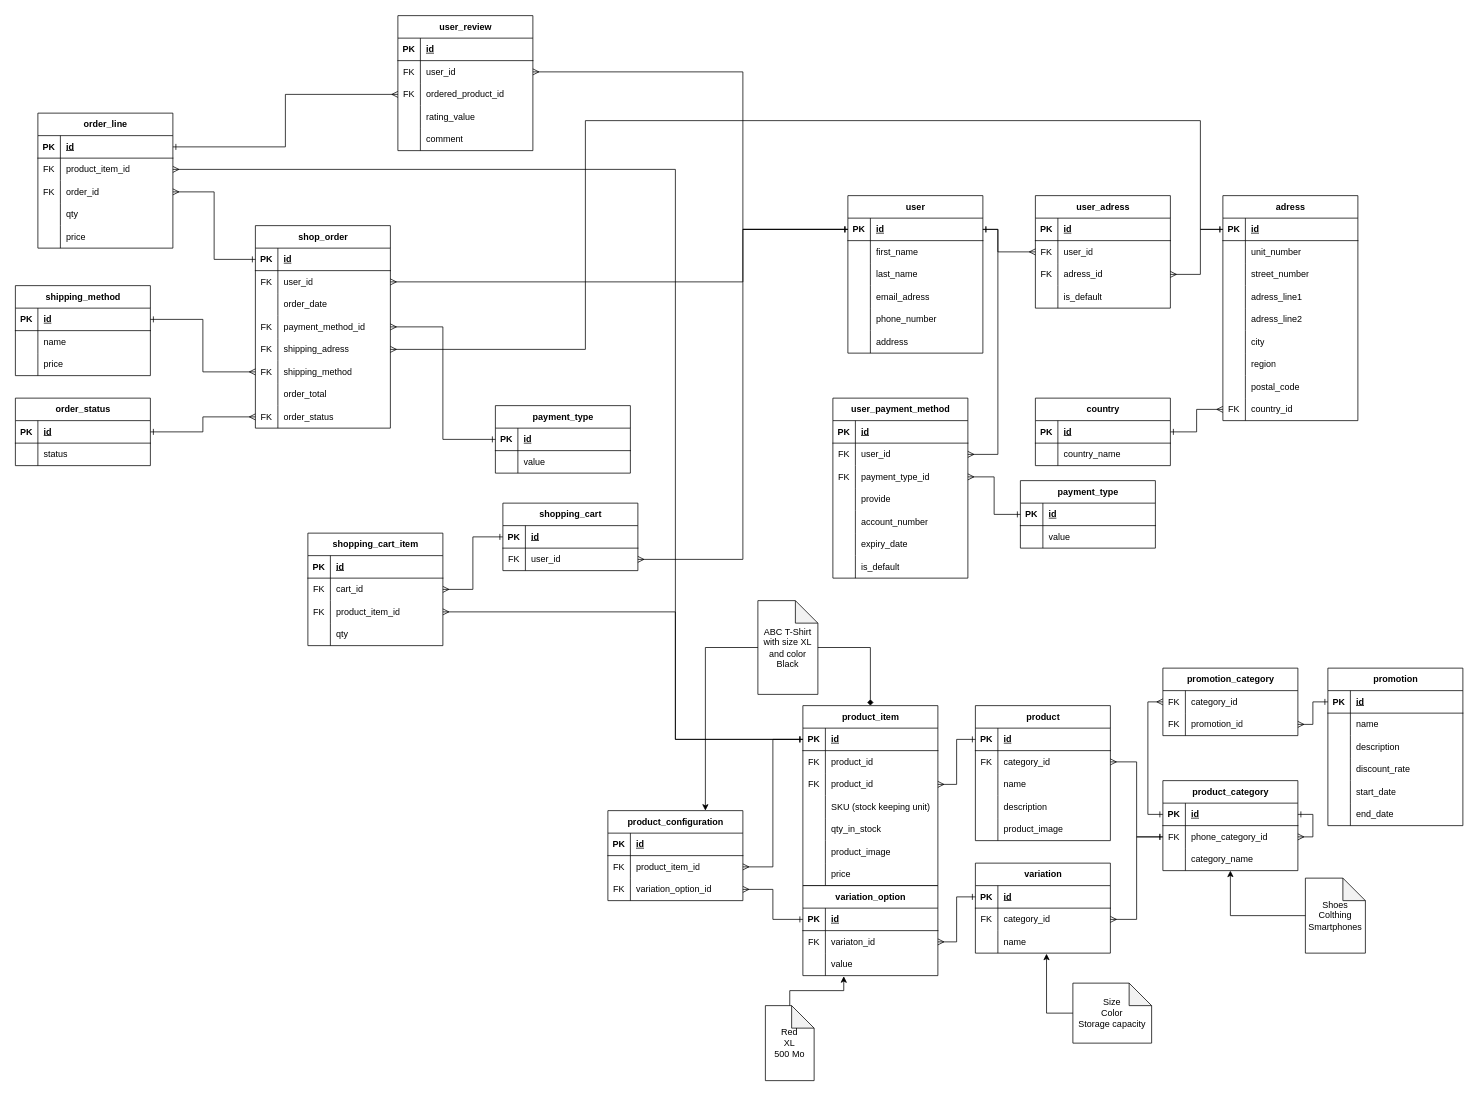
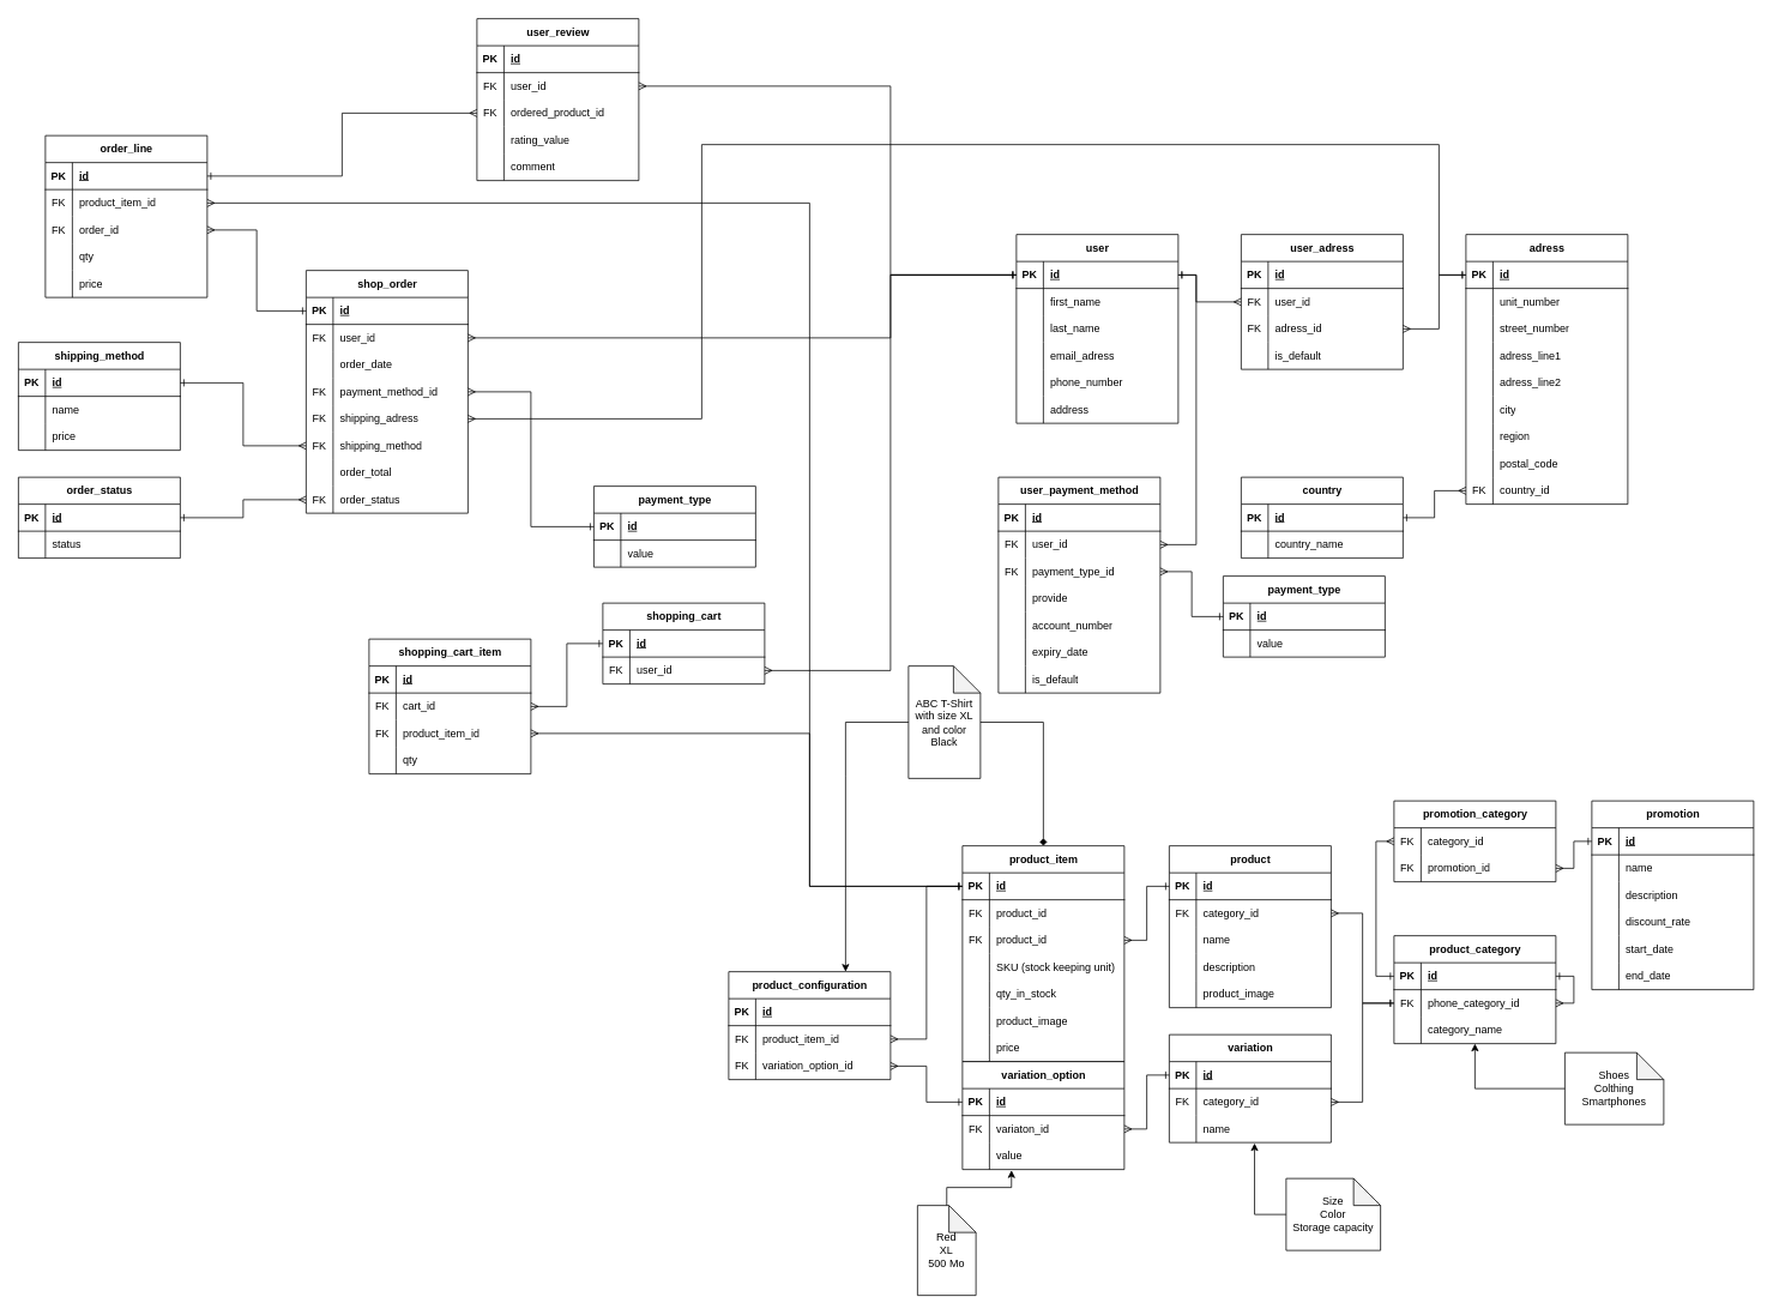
- <mxCell id="221" value="ABC T-Shirt with size XL and color Black" style="shape=note;whiteSpace=wrap;html=1;backgroundOutline=1;darkOpacity=0.05;" parent="1" vertex="1"><mxGeometry x="1010" y="800" width="80" height="125" as="geometry" /></mxCell>
+ <mxCell id="221" value="ABC T-Shirt with size XL and color Black" style="shape=note;whiteSpace=wrap;html=1;backgroundOutline=1;darkOpacity=0.05;" parent="1" vertex="1"><mxGeometry x="1010" y="740" width="80" height="125" as="geometry" /></mxCell>
- <mxCell id="216" value="Shoes&lt;div&gt;Colthing&lt;/div&gt;&lt;div&gt;Smartphones&lt;/div&gt;" style="shape=note;whiteSpace=wrap;html=1;backgroundOutline=1;darkOpacity=0.05;" parent="1" vertex="1"><mxGeometry x="1740" y="1170" width="80" height="100" as="geometry" /></mxCell>
+ <mxCell id="216" value="Shoes&lt;div&gt;Colthing&lt;/div&gt;&lt;div&gt;Smartphones&lt;/div&gt;" style="shape=note;whiteSpace=wrap;html=1;backgroundOutline=1;darkOpacity=0.05;" parent="1" vertex="1"><mxGeometry x="1740" y="1170" width="110" height="80" as="geometry" /></mxCell>
